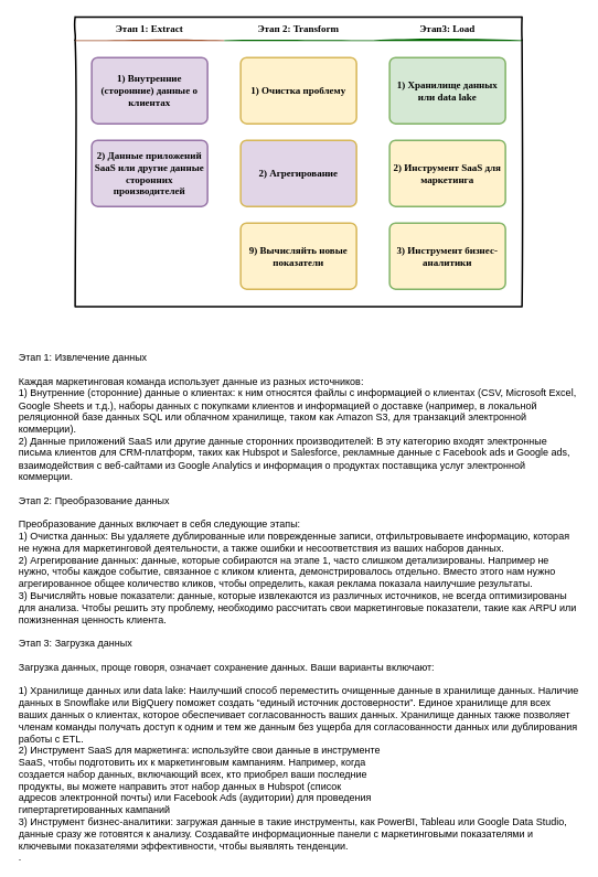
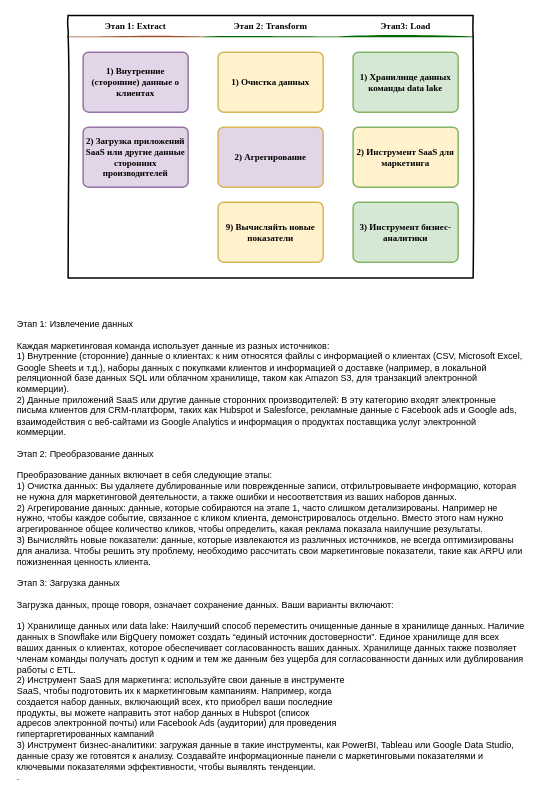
- <mxCell id="7" value="1) Очистка проблему" style="whiteSpace=wrap;html=1;strokeWidth=2;fillColor=#fff2cc;fontStyle=1;spacingTop=0;rounded=1;arcSize=9;points=[];fontFamily=Permanent Marker;hachureGap=8;fillWeight=1;strokeColor=#d6b656;" parent="6" vertex="1"><mxGeometry x="20" y="21" width="140" height="80" as="geometry" /></mxCell>
+ <mxCell id="7" value="1) Очистка данных" style="whiteSpace=wrap;html=1;strokeWidth=2;fillColor=#fff2cc;fontStyle=1;spacingTop=0;rounded=1;arcSize=9;points=[];fontFamily=Permanent Marker;hachureGap=8;fillWeight=1;strokeColor=#d6b656;" parent="6" vertex="1"><mxGeometry x="20" y="21" width="140" height="80" as="geometry" /></mxCell>
- <mxCell id="11" value="1) Хранилище данных или data lake" style="whiteSpace=wrap;html=1;strokeWidth=2;fillColor=#d5e8d4;fontStyle=1;spacingTop=0;rounded=1;arcSize=9;points=[];fontFamily=Permanent Marker;hachureGap=8;fillWeight=1;strokeColor=#82b366;" vertex="1" parent="10"><mxGeometry x="20" y="21" width="140" height="80" as="geometry" /></mxCell>
+ <mxCell id="11" value="1) Хранилище данных команды data lake" style="whiteSpace=wrap;html=1;strokeWidth=2;fillColor=#d5e8d4;fontStyle=1;spacingTop=0;rounded=1;arcSize=9;points=[];fontFamily=Permanent Marker;hachureGap=8;fillWeight=1;strokeColor=#82b366;" vertex="1" parent="10"><mxGeometry x="20" y="21" width="140" height="80" as="geometry" /></mxCell>
- <mxCell id="5" value="2) Данные приложений SaaS или другие данные сторонних производителей" style="whiteSpace=wrap;html=1;strokeWidth=2;fillColor=#e1d5e7;fontStyle=1;spacingTop=0;rounded=1;arcSize=9;points=[];fontFamily=Permanent Marker;hachureGap=8;fillWeight=1;strokeColor=#9673a6;" parent="3" vertex="1"><mxGeometry x="20" y="121" width="140" height="80" as="geometry" /></mxCell>
+ <mxCell id="5" value="2) Загрузка приложений SaaS или другие данные сторонних производителей" style="whiteSpace=wrap;html=1;strokeWidth=2;fillColor=#e1d5e7;fontStyle=1;spacingTop=0;rounded=1;arcSize=9;points=[];fontFamily=Permanent Marker;hachureGap=8;fillWeight=1;strokeColor=#9673a6;" parent="3" vertex="1"><mxGeometry x="20" y="121" width="140" height="80" as="geometry" /></mxCell>
- <mxCell id="13" value="3) Инструмент бизнес-аналитики" style="whiteSpace=wrap;html=1;strokeWidth=2;fillColor=#fff2cc;fontStyle=1;spacingTop=0;rounded=1;arcSize=9;points=[];fontFamily=Permanent Marker;hachureGap=8;fillWeight=1;strokeColor=#82b366;" vertex="1" parent="10"><mxGeometry x="20" y="221" width="140" height="80" as="geometry" /></mxCell>
+ <mxCell id="13" value="3) Инструмент бизнес-аналитики" style="whiteSpace=wrap;html=1;strokeWidth=2;fillColor=#d5e8d4;fontStyle=1;spacingTop=0;rounded=1;arcSize=9;points=[];fontFamily=Permanent Marker;hachureGap=8;fillWeight=1;strokeColor=#82b366;" vertex="1" parent="10"><mxGeometry x="20" y="221" width="140" height="80" as="geometry" /></mxCell>
